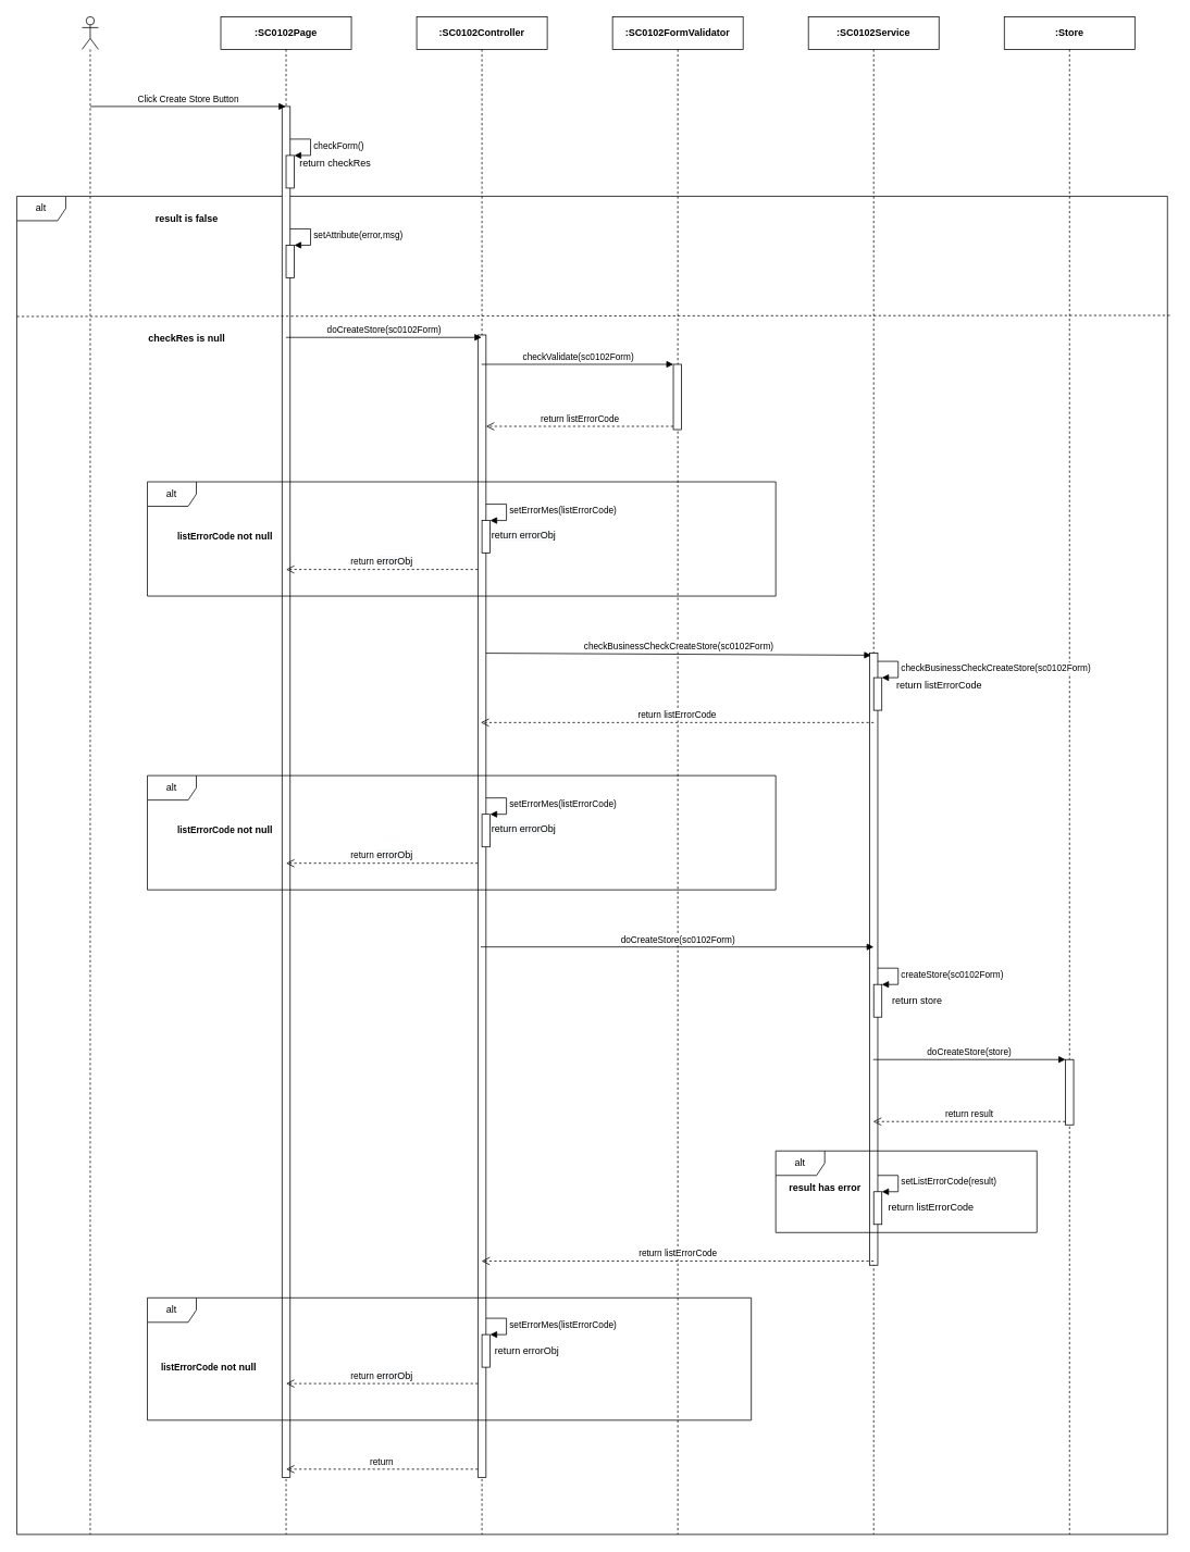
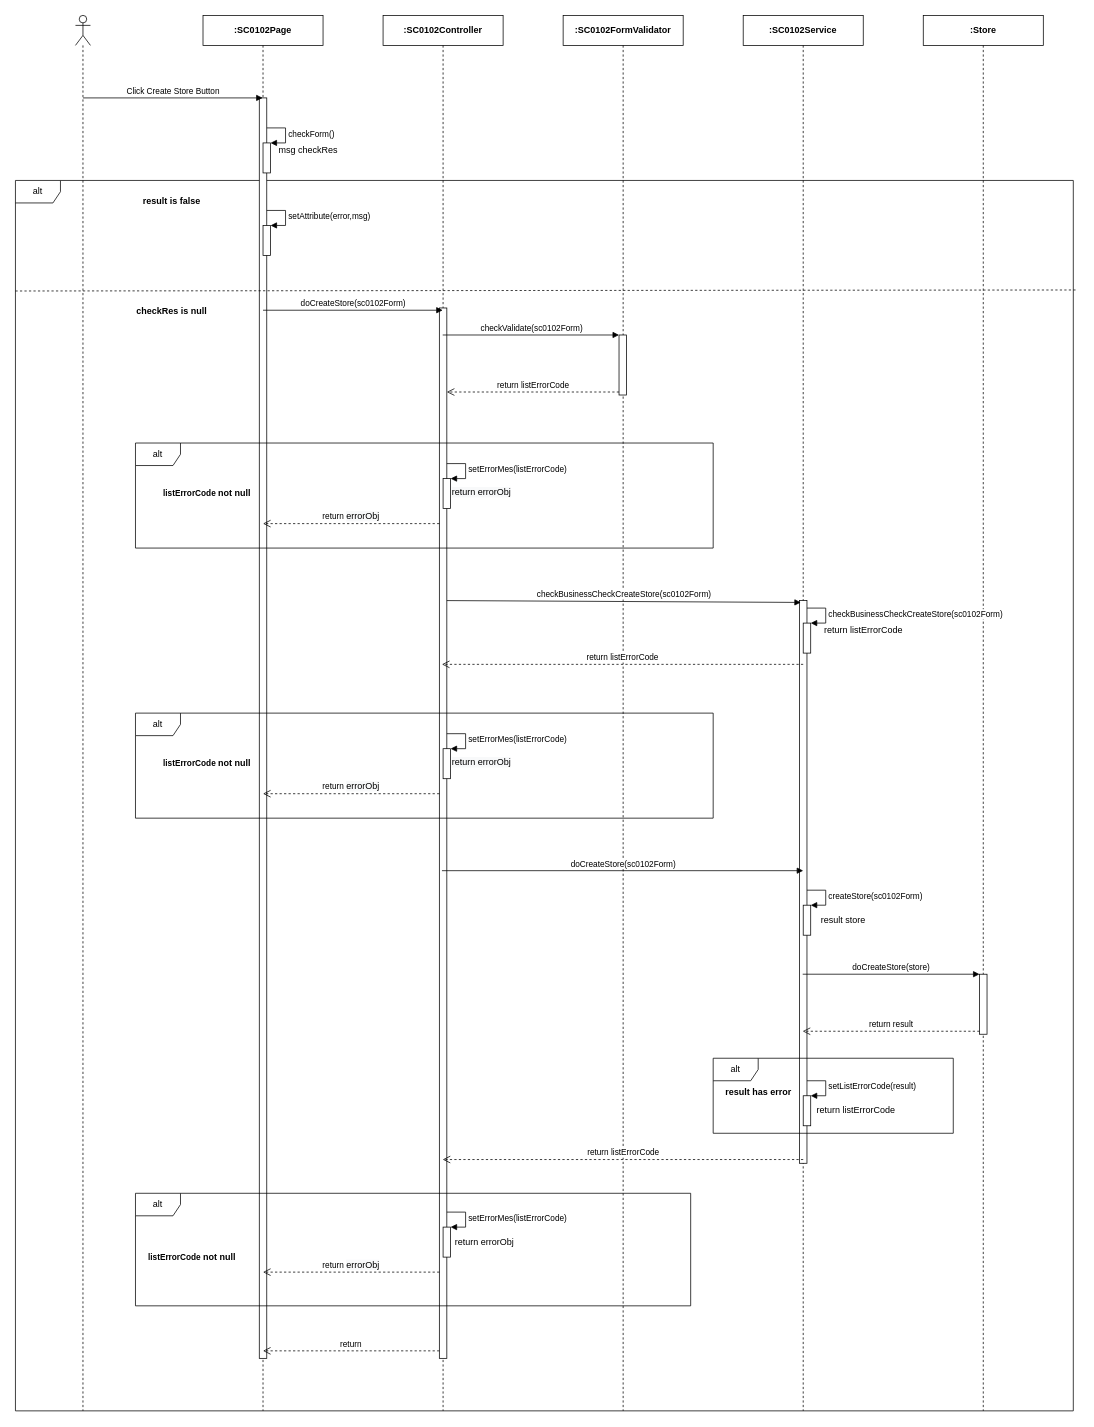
- <mxCell id="32" value="return checkRes" style="text;html=1;align=center;verticalAlign=middle;resizable=0;points=[];autosize=1;" parent="1" vertex="1"><mxGeometry x="360" y="190" width="100" height="20" as="geometry" /></mxCell>
+ <mxCell id="32" value="msg checkRes" style="text;html=1;align=center;verticalAlign=middle;resizable=0;points=[];autosize=1;" parent="1" vertex="1"><mxGeometry x="360" y="190" width="100" height="20" as="geometry" /></mxCell>
- <mxCell id="25" value="return store" style="text;html=1;align=center;verticalAlign=middle;resizable=0;points=[];autosize=1;" parent="1" vertex="1"><mxGeometry x="1083" y="1216" width="80" height="20" as="geometry" /></mxCell>
+ <mxCell id="25" value="result store" style="text;html=1;align=center;verticalAlign=middle;resizable=0;points=[];autosize=1;" parent="1" vertex="1"><mxGeometry x="1083" y="1216" width="80" height="20" as="geometry" /></mxCell>
